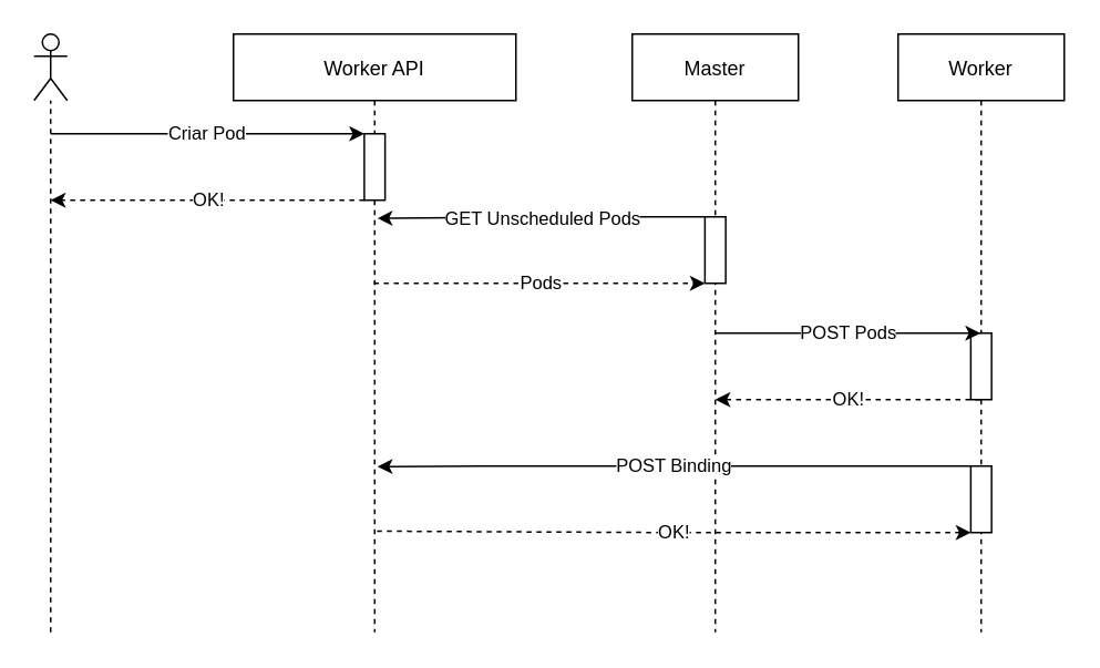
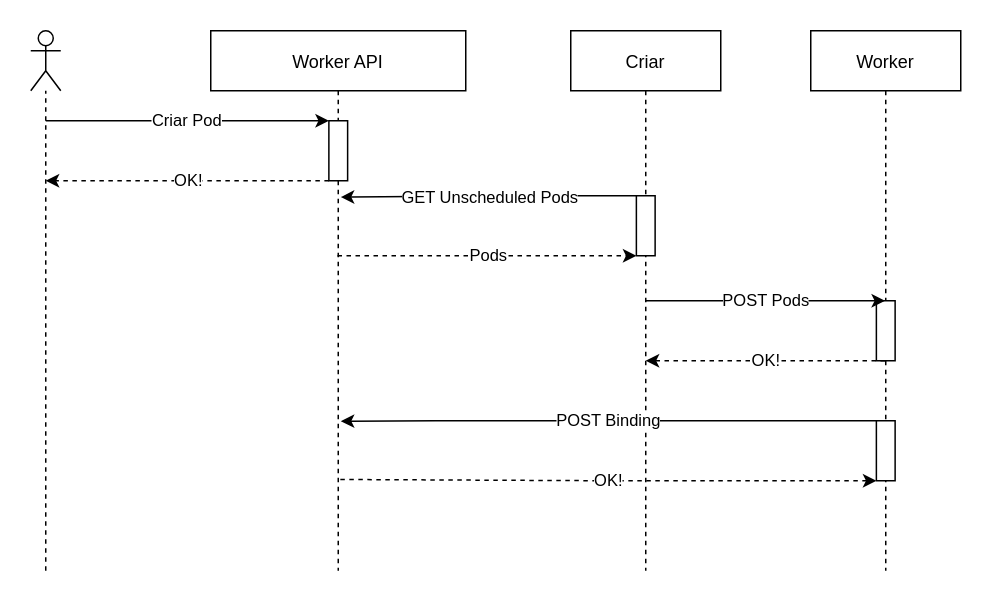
- <mxCell id="2" value="Master" style="shape=umlLifeline;perimeter=lifelinePerimeter;container=1;collapsible=0;recursiveResize=0;rounded=0;shadow=0;strokeWidth=1;" parent="1" vertex="1"><mxGeometry x="380" y="20" width="100" height="360" as="geometry" /></mxCell>
+ <mxCell id="2" value="Criar" style="shape=umlLifeline;perimeter=lifelinePerimeter;container=1;collapsible=0;recursiveResize=0;rounded=0;shadow=0;strokeWidth=1;" parent="1" vertex="1"><mxGeometry x="380" y="20" width="100" height="360" as="geometry" /></mxCell>
